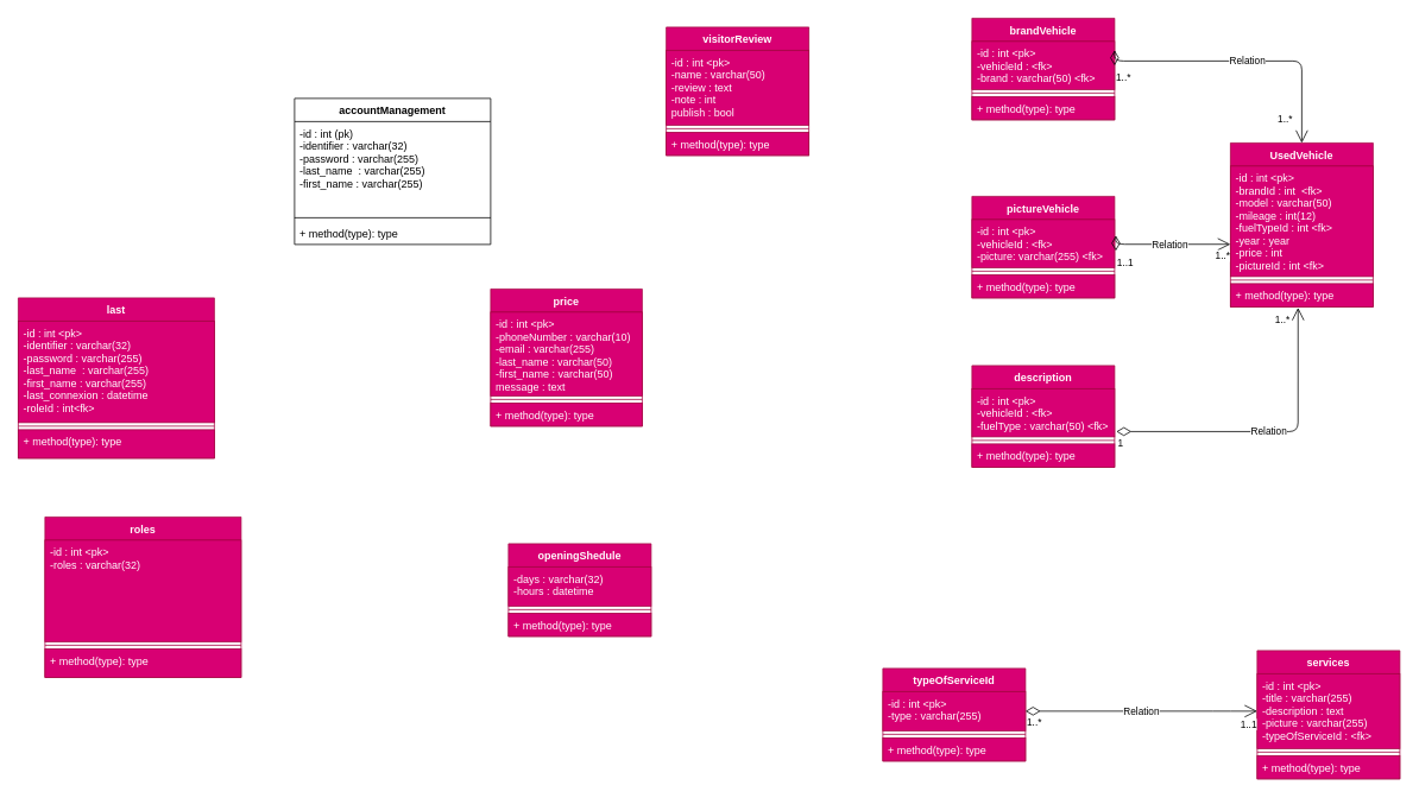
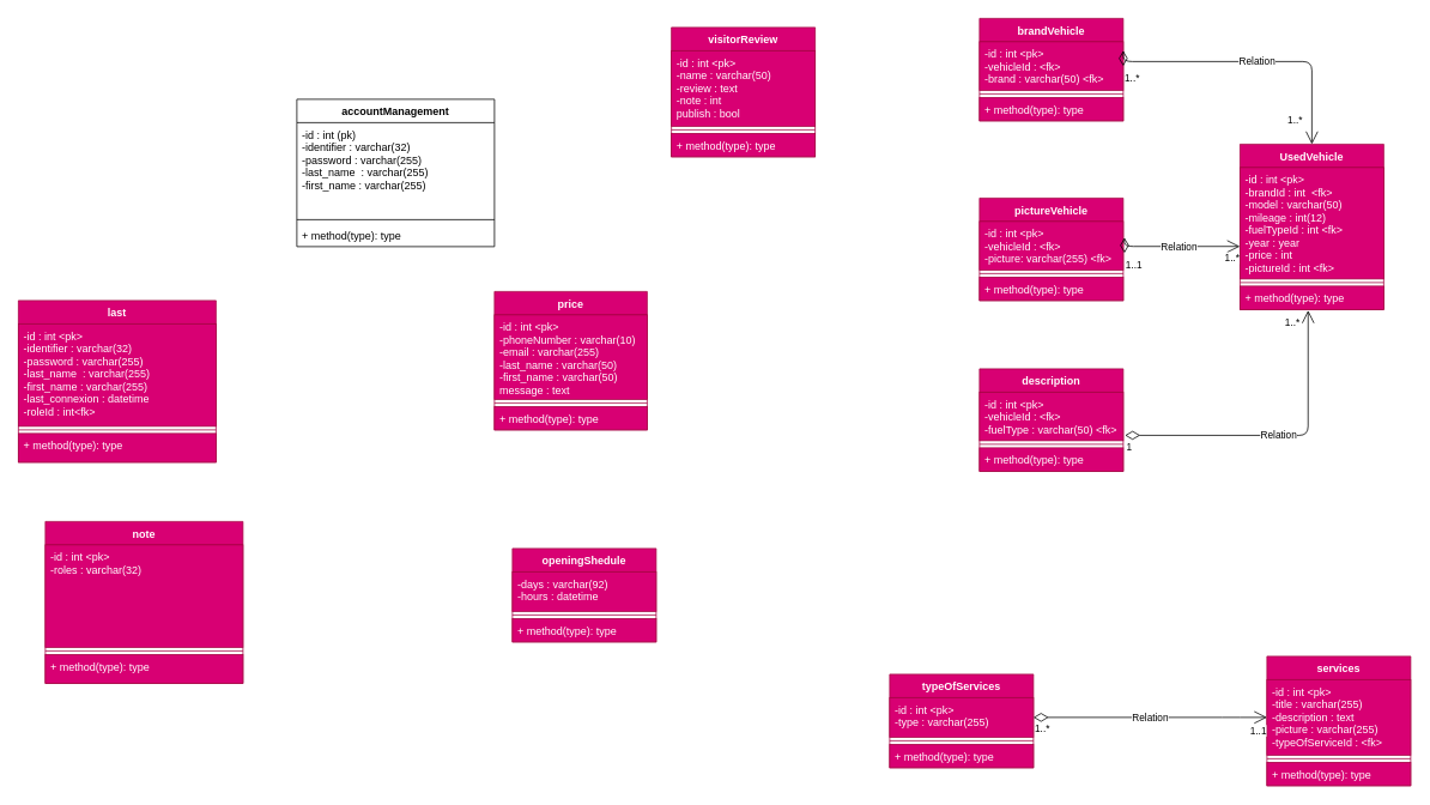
- <mxCell id="58" value="roles" style="swimlane;fontStyle=1;align=center;verticalAlign=top;childLayout=stackLayout;horizontal=1;startSize=26;horizontalStack=0;resizeParent=1;resizeParentMax=0;resizeLast=0;collapsible=1;marginBottom=0;fillColor=#d80073;fontColor=#ffffff;strokeColor=#A50040;" parent="1" vertex="1"><mxGeometry x="50" y="580" width="220" height="180" as="geometry" /></mxCell>
+ <mxCell id="58" value="note" style="swimlane;fontStyle=1;align=center;verticalAlign=top;childLayout=stackLayout;horizontal=1;startSize=26;horizontalStack=0;resizeParent=1;resizeParentMax=0;resizeLast=0;collapsible=1;marginBottom=0;fillColor=#d80073;fontColor=#ffffff;strokeColor=#A50040;" parent="1" vertex="1"><mxGeometry x="50" y="580" width="220" height="180" as="geometry" /></mxCell>
- <mxCell id="15" value="-days : varchar(32)&#10;-hours : datetime&#10;" style="text;strokeColor=#A50040;fillColor=#d80073;align=left;verticalAlign=top;spacingLeft=4;spacingRight=4;overflow=hidden;rotatable=0;points=[[0,0.5],[1,0.5]];portConstraint=eastwest;fontColor=#ffffff;" parent="14" vertex="1"><mxGeometry y="26" width="160" height="44" as="geometry" /></mxCell>
+ <mxCell id="15" value="-days : varchar(92)&#10;-hours : datetime&#10;" style="text;strokeColor=#A50040;fillColor=#d80073;align=left;verticalAlign=top;spacingLeft=4;spacingRight=4;overflow=hidden;rotatable=0;points=[[0,0.5],[1,0.5]];portConstraint=eastwest;fontColor=#ffffff;" parent="14" vertex="1"><mxGeometry y="26" width="160" height="44" as="geometry" /></mxCell>
- <mxCell id="10" value="typeOfServiceId" style="swimlane;fontStyle=1;align=center;verticalAlign=top;childLayout=stackLayout;horizontal=1;startSize=26;horizontalStack=0;resizeParent=1;resizeParentMax=0;resizeLast=0;collapsible=1;marginBottom=0;fillColor=#d80073;fontColor=#ffffff;strokeColor=#A50040;" parent="1" vertex="1"><mxGeometry x="990" y="750" width="160" height="104" as="geometry" /></mxCell>
+ <mxCell id="10" value="typeOfServices" style="swimlane;fontStyle=1;align=center;verticalAlign=top;childLayout=stackLayout;horizontal=1;startSize=26;horizontalStack=0;resizeParent=1;resizeParentMax=0;resizeLast=0;collapsible=1;marginBottom=0;fillColor=#d80073;fontColor=#ffffff;strokeColor=#A50040;" parent="1" vertex="1"><mxGeometry x="990" y="750" width="160" height="104" as="geometry" /></mxCell>
